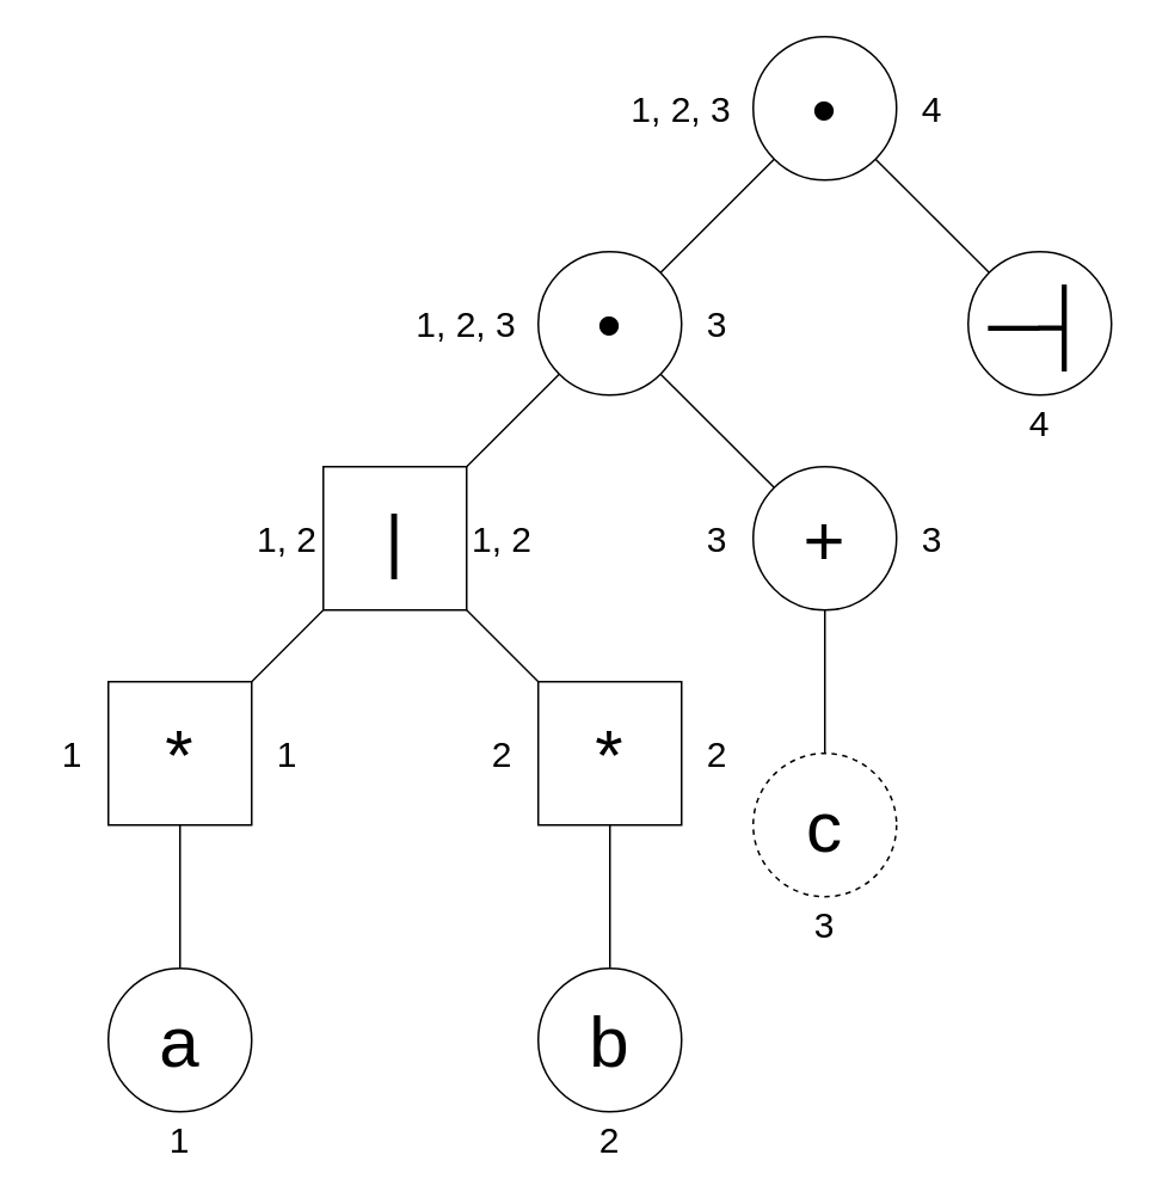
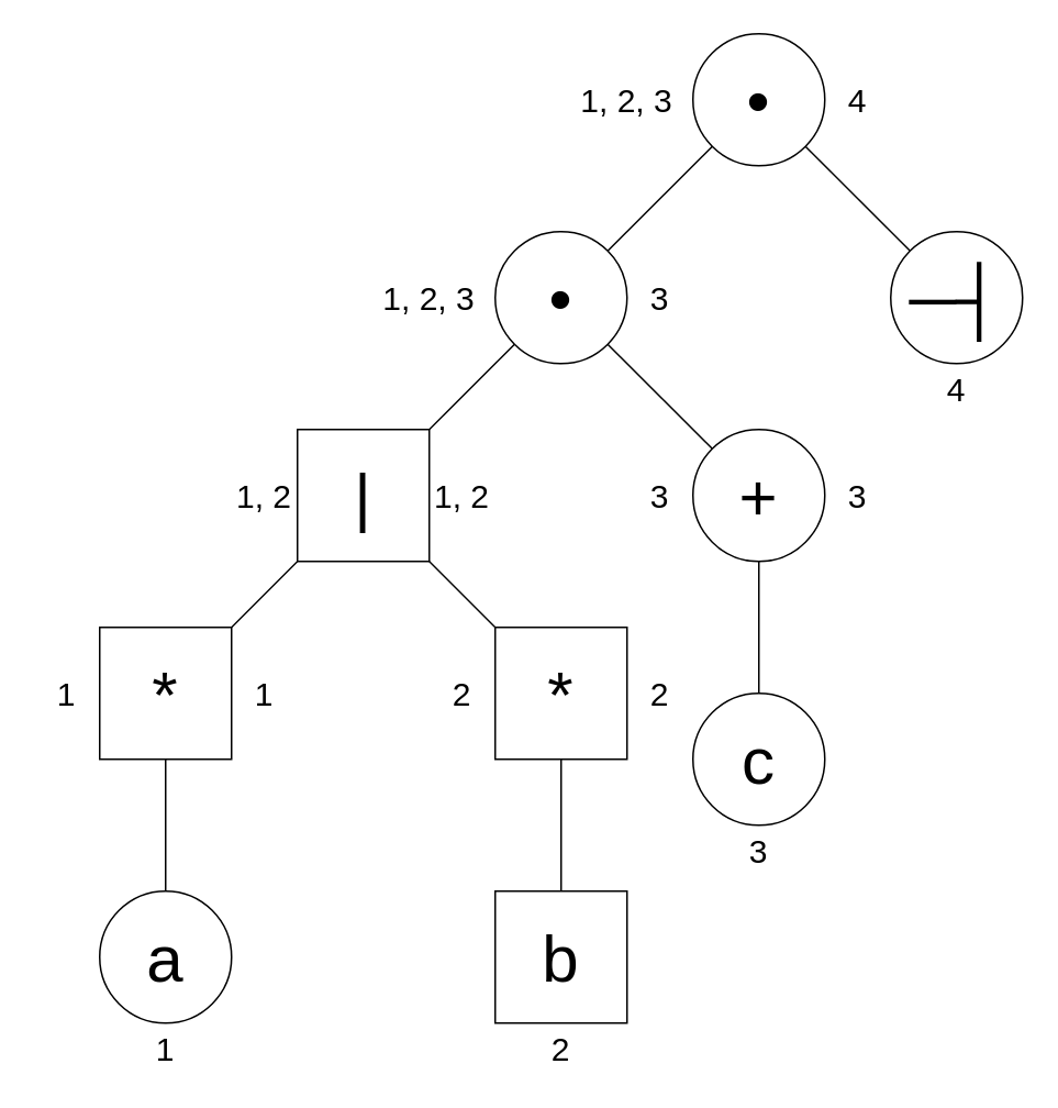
- <mxCell id="11" value="&lt;font style=&quot;font-size: 40px&quot;&gt;c&lt;/font&gt;" style="ellipse;whiteSpace=wrap;html=1;aspect=fixed;dashed=1;" parent="1" vertex="1"><mxGeometry x="420" y="420" width="80" height="80" as="geometry" /></mxCell>
+ <mxCell id="11" value="&lt;font style=&quot;font-size: 40px&quot;&gt;c&lt;/font&gt;" style="ellipse;whiteSpace=wrap;html=1;aspect=fixed;" parent="1" vertex="1"><mxGeometry x="420" y="420" width="80" height="80" as="geometry" /></mxCell>
- <mxCell id="10" value="&lt;font style=&quot;font-size: 40px&quot;&gt;b&lt;/font&gt;" style="ellipse;whiteSpace=wrap;html=1;aspect=fixed;" parent="1" vertex="1"><mxGeometry x="300" y="540" width="80" height="80" as="geometry" /></mxCell>
+ <mxCell id="10" value="&lt;font style=&quot;font-size: 40px&quot;&gt;b&lt;/font&gt;" style="whiteSpace=wrap;html=1;aspect=fixed;rounded=0;" parent="1" vertex="1"><mxGeometry x="300" y="540" width="80" height="80" as="geometry" /></mxCell>
